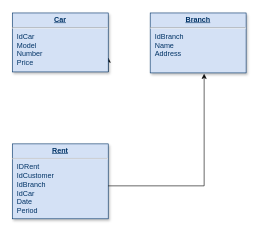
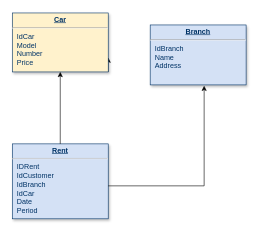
- <mxCell id="3" value="&lt;p style=&quot;margin: 0px; margin-top: 4px; text-align: center; text-decoration: underline;&quot;&gt;&lt;strong&gt;Car&lt;/strong&gt;&lt;/p&gt;&lt;hr&gt;&lt;p style=&quot;margin: 0px; margin-left: 8px;&quot;&gt;IdCar&lt;br&gt;Model&lt;/p&gt;&lt;p style=&quot;margin: 0px; margin-left: 8px;&quot;&gt;Number&lt;/p&gt;&lt;p style=&quot;margin: 0px; margin-left: 8px;&quot;&gt;Price&lt;/p&gt;" style="verticalAlign=top;align=left;overflow=fill;fontSize=12;fontFamily=Helvetica;html=1;strokeColor=#003366;shadow=1;fillColor=#D4E1F5;fontColor=#003366" parent="1" vertex="1"><mxGeometry x="20" y="20.64" width="160" height="98.36" as="geometry" /></mxCell>
+ <mxCell id="3" value="&lt;p style=&quot;margin: 0px; margin-top: 4px; text-align: center; text-decoration: underline;&quot;&gt;&lt;strong&gt;Car&lt;/strong&gt;&lt;/p&gt;&lt;hr&gt;&lt;p style=&quot;margin: 0px; margin-left: 8px;&quot;&gt;IdCar&lt;br&gt;Model&lt;/p&gt;&lt;p style=&quot;margin: 0px; margin-left: 8px;&quot;&gt;Number&lt;/p&gt;&lt;p style=&quot;margin: 0px; margin-left: 8px;&quot;&gt;Price&lt;/p&gt;" style="verticalAlign=top;align=left;overflow=fill;fontSize=12;fontFamily=Helvetica;html=1;strokeColor=#003366;shadow=1;fillColor=#fff2cc;fontColor=#003366;" parent="1" vertex="1"><mxGeometry x="20" y="20.64" width="160" height="98.36" as="geometry" /></mxCell>
- <mxCell id="5" value="&lt;p style=&quot;margin: 0px; margin-top: 4px; text-align: center; text-decoration: underline;&quot;&gt;&lt;b&gt;Branch&lt;/b&gt;&lt;/p&gt;&lt;hr&gt;&lt;p style=&quot;margin: 0px; margin-left: 8px;&quot;&gt;IdBranch&lt;/p&gt;&lt;p style=&quot;margin: 0px; margin-left: 8px;&quot;&gt;Name&lt;/p&gt;&lt;p style=&quot;margin: 0px; margin-left: 8px;&quot;&gt;Address&lt;/p&gt;" style="verticalAlign=top;align=left;overflow=fill;fontSize=12;fontFamily=Helvetica;html=1;strokeColor=#003366;shadow=1;fillColor=#D4E1F5;fontColor=#003366" parent="1" vertex="1"><mxGeometry x="250" y="20.64" width="160" height="100" as="geometry" /></mxCell>
+ <mxCell id="5" value="&lt;p style=&quot;margin: 0px; margin-top: 4px; text-align: center; text-decoration: underline;&quot;&gt;&lt;b&gt;Branch&lt;/b&gt;&lt;/p&gt;&lt;hr&gt;&lt;p style=&quot;margin: 0px; margin-left: 8px;&quot;&gt;IdBranch&lt;/p&gt;&lt;p style=&quot;margin: 0px; margin-left: 8px;&quot;&gt;Name&lt;/p&gt;&lt;p style=&quot;margin: 0px; margin-left: 8px;&quot;&gt;Address&lt;/p&gt;" style="verticalAlign=top;align=left;overflow=fill;fontSize=12;fontFamily=Helvetica;html=1;strokeColor=#003366;shadow=1;fillColor=#D4E1F5;fontColor=#003366" parent="1" vertex="1"><mxGeometry x="250" y="40.64" width="160" height="100" as="geometry" /></mxCell>
+ <mxCell id="6" value="" style="endArrow=classic;html=1;rounded=0;exitX=0.5;exitY=0;exitDx=0;exitDy=0;entryX=0.5;entryY=1;entryDx=0;entryDy=0;" edge="1" parent="1" source="4" target="3"><mxGeometry width="50" height="50" relative="1" as="geometry"><mxPoint x="150" y="229" as="sourcePoint" /><mxPoint x="200" y="179" as="targetPoint" /></mxGeometry></mxCell>
